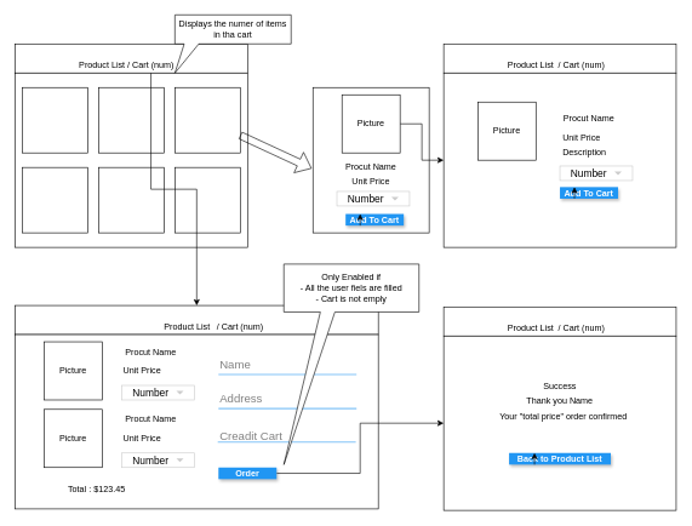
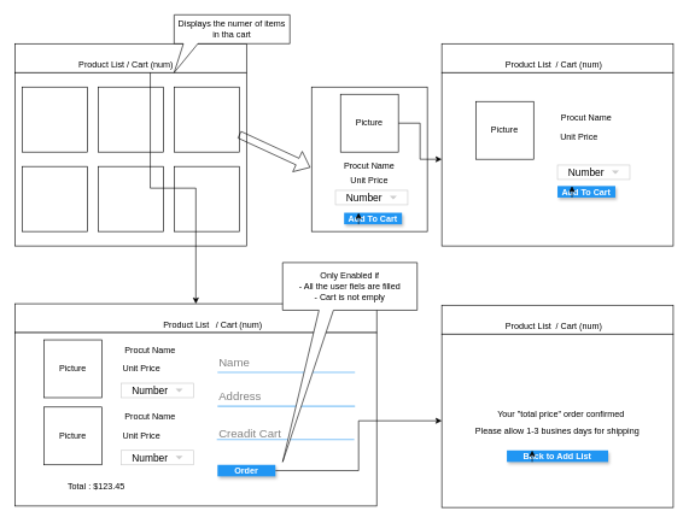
- <mxCell id="36" value="Description" style="text;html=1;strokeColor=none;fillColor=none;align=center;verticalAlign=middle;whiteSpace=wrap;rounded=0;" parent="1" vertex="1"><mxGeometry x="764" y="200" width="80" height="20" as="geometry" /></mxCell>
- <mxCell id="66" value="Success" style="text;html=1;strokeColor=none;fillColor=none;align=center;verticalAlign=middle;whiteSpace=wrap;rounded=0;" parent="1" vertex="1"><mxGeometry x="730" y="522" width="80" height="20" as="geometry" /></mxCell>
- <mxCell id="67" value="Thank you Name" style="text;html=1;strokeColor=none;fillColor=none;align=center;verticalAlign=middle;whiteSpace=wrap;rounded=0;" parent="1" vertex="1"><mxGeometry x="700" y="542" width="140" height="20" as="geometry" /></mxCell>
+ <mxCell id="71" value="Please allow 1-3 busines days for shipping" style="text;html=1;strokeColor=none;fillColor=none;align=center;verticalAlign=middle;whiteSpace=wrap;rounded=0;" parent="1" vertex="1"><mxGeometry x="650" y="587" width="240" height="20" as="geometry" /></mxCell>
- <mxCell id="68" value="Back to Product List" style="dashed=0;align=center;fontSize=12;shape=rect;fillColor=#2196F3;strokeColor=none;fontStyle=1;shadow=1;fontColor=#ffffff;" parent="1" vertex="1"><mxGeometry x="700" y="623" width="140" height="16" as="geometry" /></mxCell>
+ <mxCell id="68" value="Back to Add List" style="dashed=0;align=center;fontSize=12;shape=rect;fillColor=#2196F3;strokeColor=none;fontStyle=1;shadow=1;fontColor=#ffffff;" parent="1" vertex="1"><mxGeometry x="700" y="623" width="140" height="16" as="geometry" /></mxCell>
